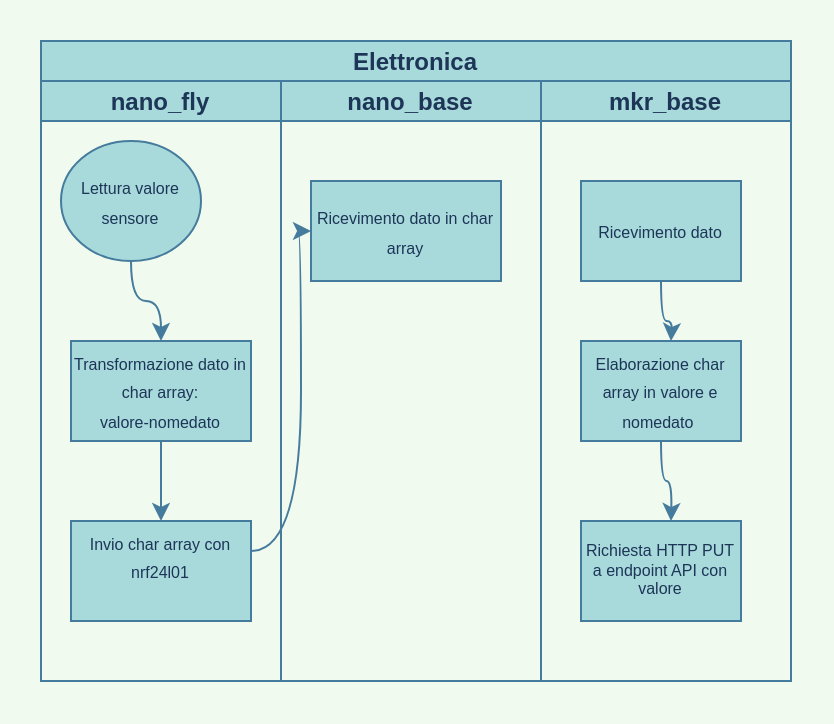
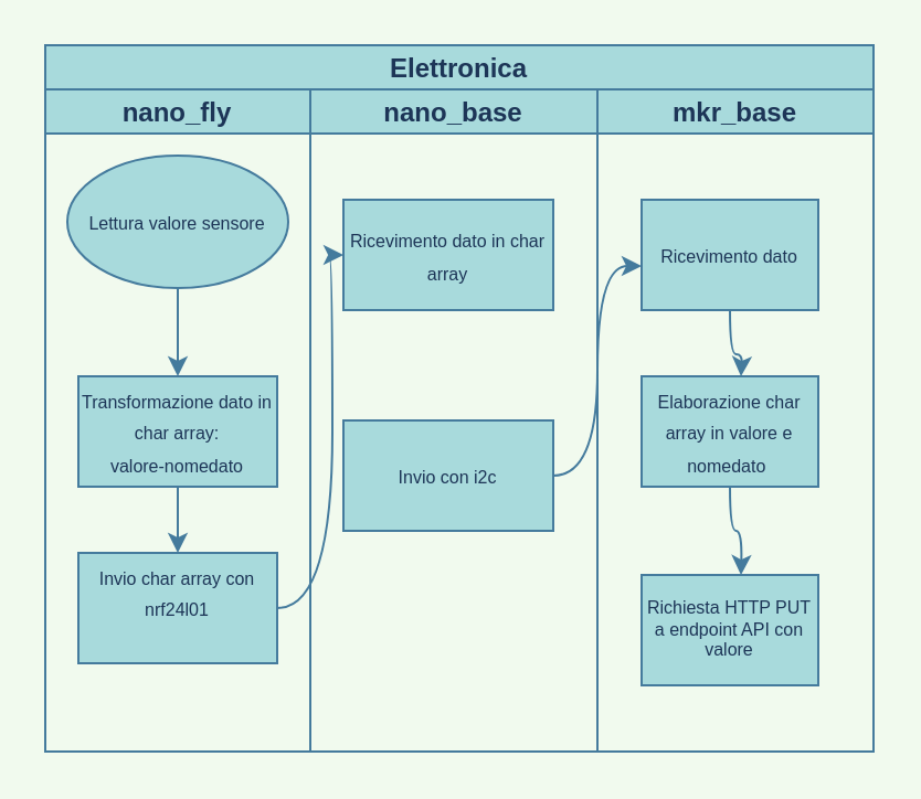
- <mxCell id="5" value="&lt;font style=&quot;font-size: 8px;&quot;&gt;Lettura valore sensore&lt;/font&gt;" style="ellipse;whiteSpace=wrap;html=1;fillColor=#A8DADC;strokeColor=#457B9D;fontColor=#1D3557;rounded=0;" parent="3" vertex="1"><mxGeometry x="10" y="30" width="70" height="60" as="geometry" /></mxCell>
+ <mxCell id="5" value="&lt;font style=&quot;font-size: 8px;&quot;&gt;Lettura valore sensore&lt;/font&gt;" style="ellipse;whiteSpace=wrap;html=1;fillColor=#A8DADC;strokeColor=#457B9D;fontColor=#1D3557;rounded=0;" parent="3" vertex="1"><mxGeometry x="10" y="30" width="100" height="60" as="geometry" /></mxCell>
+ <mxCell id="17" style="edgeStyle=orthogonalEdgeStyle;rounded=0;orthogonalLoop=1;jettySize=auto;html=1;fillColor=#A8DADC;strokeColor=#457B9D;fontColor=#1D3557;labelBackgroundColor=#F1FAEE;curved=1;" parent="2" source="11" target="13" edge="1"><mxGeometry relative="1" as="geometry"><mxPoint x="270" y="60" as="targetPoint" /><Array as="points"><mxPoint x="250" y="195" /><mxPoint x="250" y="100" /></Array></mxGeometry></mxCell>
+ <mxCell id="11" value="&lt;font style=&quot;font-size: 8px;&quot;&gt;Invio con i2c&lt;/font&gt;" style="rounded=0;whiteSpace=wrap;html=1;fillColor=#A8DADC;strokeColor=#457B9D;fontColor=#1D3557;" parent="9" vertex="1"><mxGeometry x="15" y="150" width="95" height="50" as="geometry" /></mxCell>
- <mxCell id="8" value="&lt;font style=&quot;font-size: 8px;&quot;&gt;Invio char array con&lt;br&gt;nrf24l01&lt;br&gt;&amp;nbsp;&lt;/font&gt;" style="rounded=0;whiteSpace=wrap;html=1;fillColor=#A8DADC;strokeColor=#457B9D;fontColor=#1D3557;" parent="3" vertex="1"><mxGeometry x="15" y="220" width="90" height="50" as="geometry" /></mxCell>
+ <mxCell id="8" value="&lt;font style=&quot;font-size: 8px;&quot;&gt;Invio char array con&lt;br&gt;nrf24l01&lt;br&gt;&amp;nbsp;&lt;/font&gt;" style="rounded=0;whiteSpace=wrap;html=1;fillColor=#A8DADC;strokeColor=#457B9D;fontColor=#1D3557;" parent="3" vertex="1"><mxGeometry x="15" y="210" width="90" height="50" as="geometry" /></mxCell>
